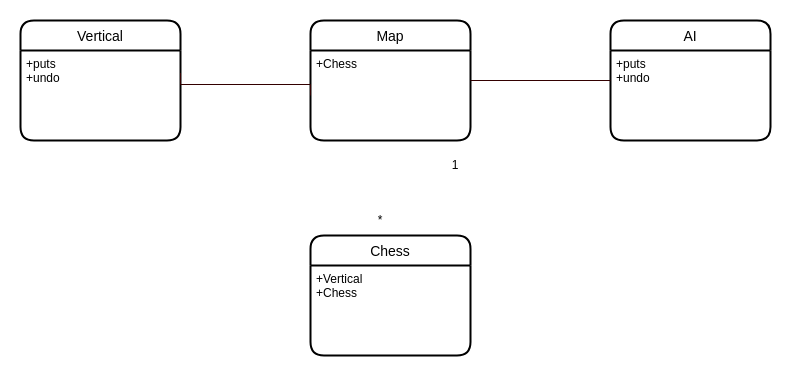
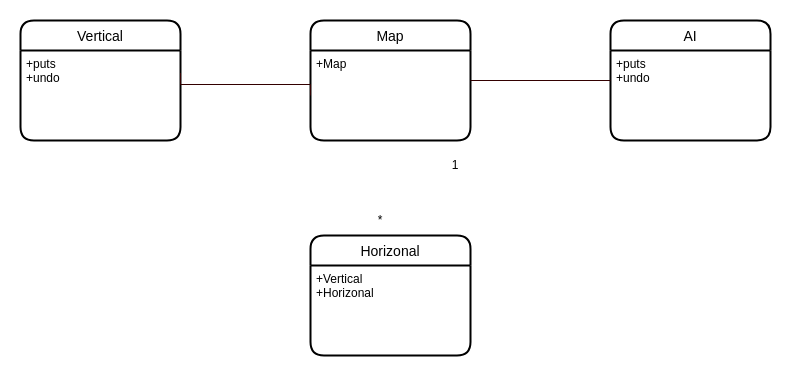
- <mxCell id="3" value="+Chess" style="align=left;strokeColor=none;fillColor=none;spacingLeft=4;fontSize=12;verticalAlign=top;resizable=0;rotatable=0;part=1;" vertex="1" parent="2"><mxGeometry y="30" width="160" height="90" as="geometry" /></mxCell>
+ <mxCell id="3" value="+Map" style="align=left;strokeColor=none;fillColor=none;spacingLeft=4;fontSize=12;verticalAlign=top;resizable=0;rotatable=0;part=1;" vertex="1" parent="2"><mxGeometry y="30" width="160" height="90" as="geometry" /></mxCell>
- <mxCell id="4" value="Chess" style="swimlane;childLayout=stackLayout;horizontal=1;startSize=30;horizontalStack=0;rounded=1;fontSize=14;fontStyle=0;strokeWidth=2;resizeParent=0;resizeLast=1;shadow=0;dashed=0;align=center;" vertex="1" parent="1"><mxGeometry x="310" y="235" width="160" height="120" as="geometry" /></mxCell>
+ <mxCell id="4" value="Horizonal" style="swimlane;childLayout=stackLayout;horizontal=1;startSize=30;horizontalStack=0;rounded=1;fontSize=14;fontStyle=0;strokeWidth=2;resizeParent=0;resizeLast=1;shadow=0;dashed=0;align=center;" vertex="1" parent="1"><mxGeometry x="310" y="235" width="160" height="120" as="geometry" /></mxCell>
- <mxCell id="5" value="+Vertical&#10;+Chess" style="align=left;strokeColor=none;fillColor=none;spacingLeft=4;fontSize=12;verticalAlign=top;resizable=0;rotatable=0;part=1;" vertex="1" parent="4"><mxGeometry y="30" width="160" height="90" as="geometry" /></mxCell>
+ <mxCell id="5" value="+Vertical&#10;+Horizonal" style="align=left;strokeColor=none;fillColor=none;spacingLeft=4;fontSize=12;verticalAlign=top;resizable=0;rotatable=0;part=1;" vertex="1" parent="4"><mxGeometry y="30" width="160" height="90" as="geometry" /></mxCell>
